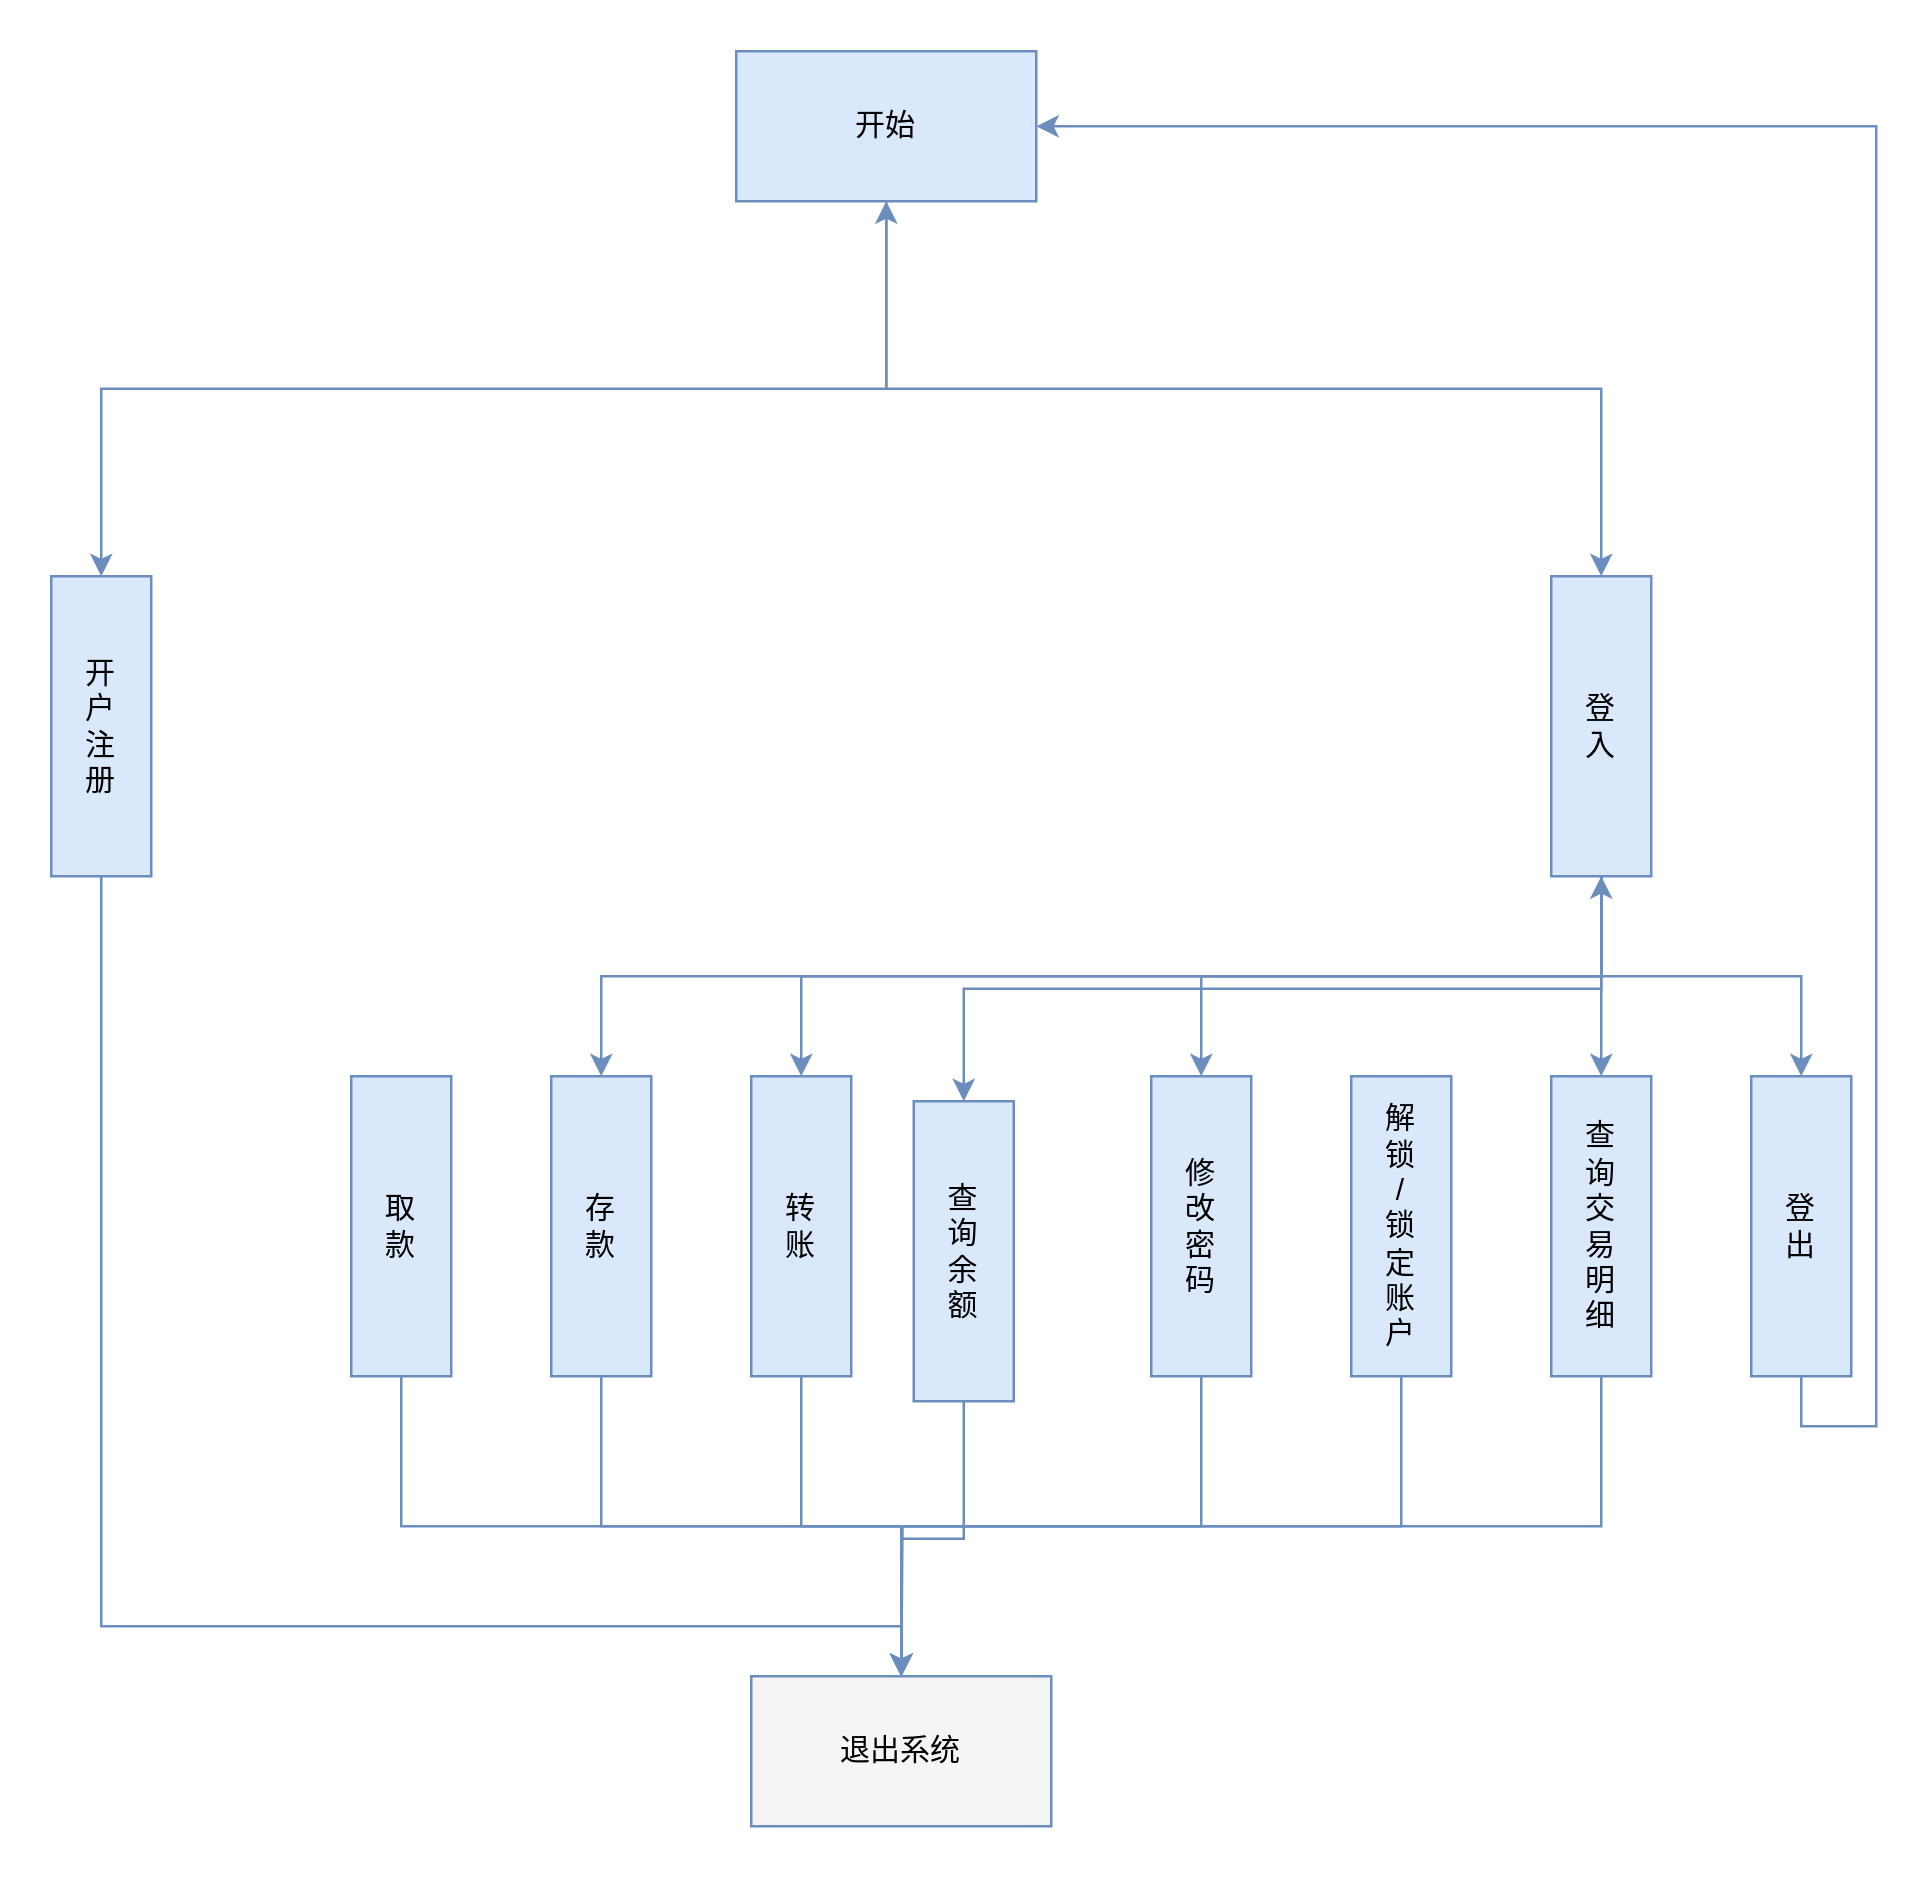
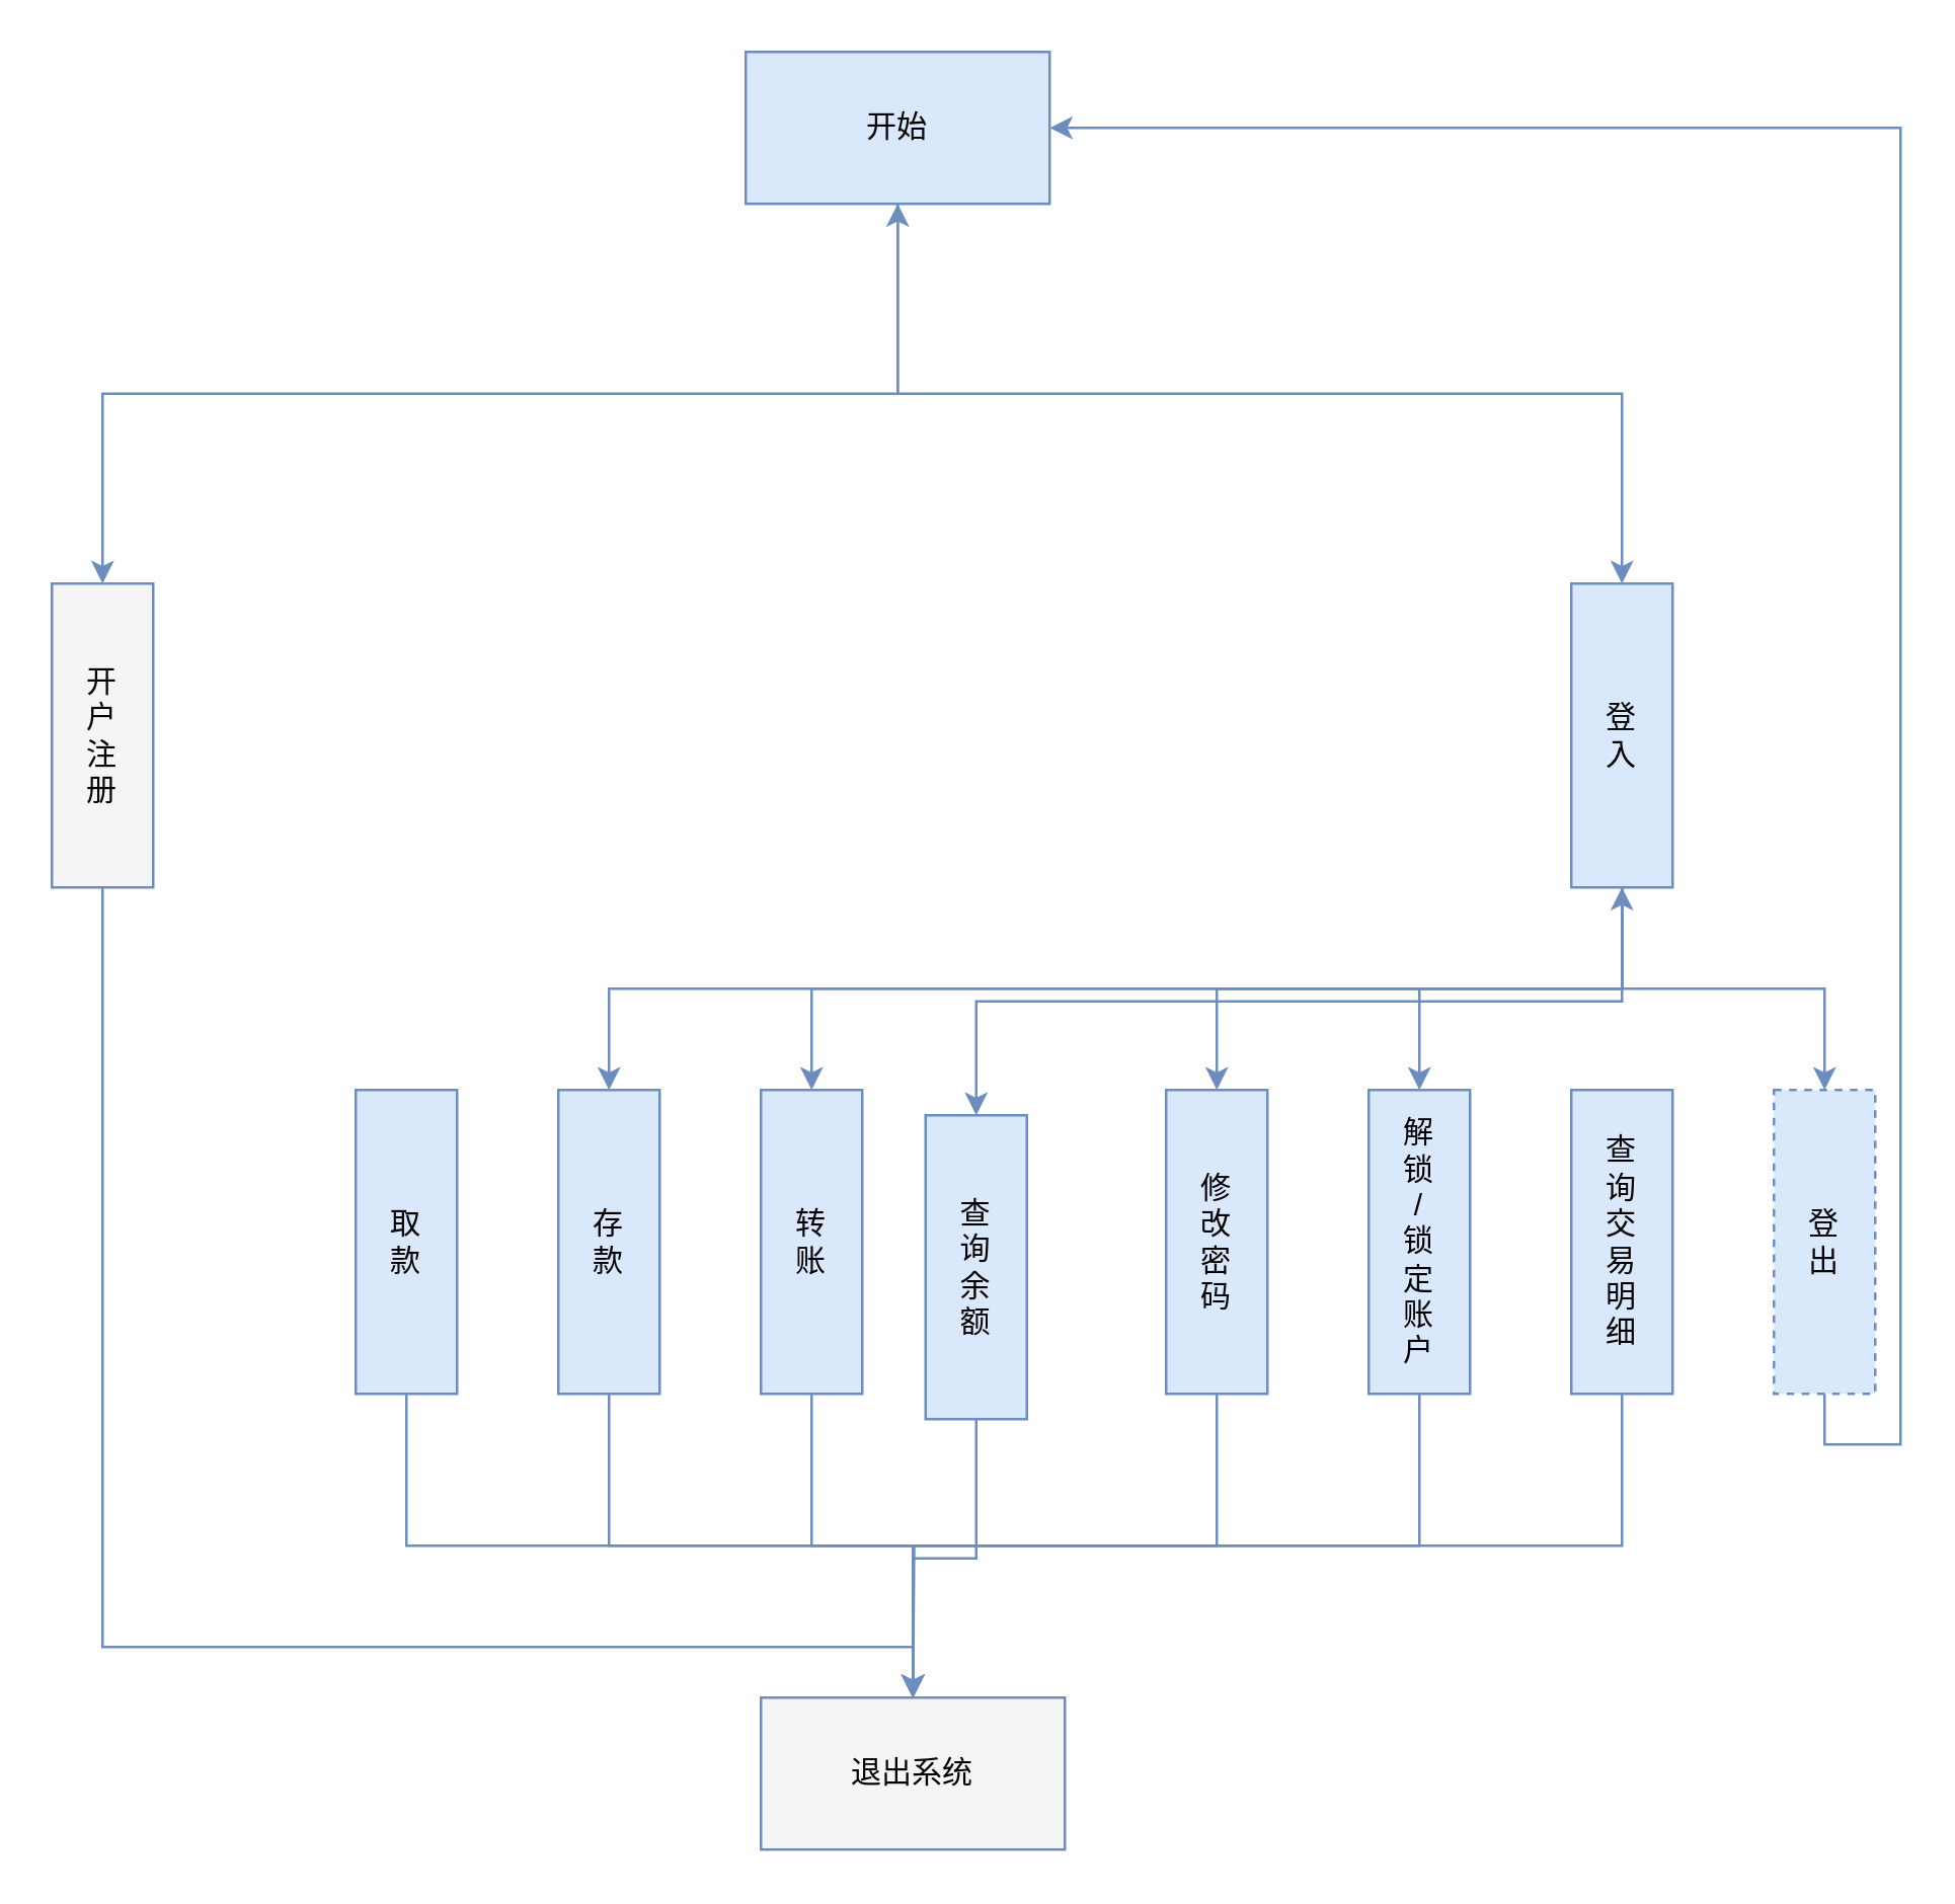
- <mxCell id="6" value="开&lt;br&gt;户&lt;br&gt;注&lt;br&gt;册" style="rounded=0;whiteSpace=wrap;html=1;fillColor=#dae8fc;strokeColor=#6c8ebf;" parent="1" vertex="1"><mxGeometry x="20" y="230" width="40" height="120" as="geometry" /></mxCell>
+ <mxCell id="6" value="开&lt;br&gt;户&lt;br&gt;注&lt;br&gt;册" style="rounded=0;whiteSpace=wrap;html=1;fillColor=#f5f5f5;strokeColor=#6c8ebf;" parent="1" vertex="1"><mxGeometry x="20" y="230" width="40" height="120" as="geometry" /></mxCell>
- <mxCell id="11" style="edgeStyle=orthogonalEdgeStyle;rounded=0;orthogonalLoop=1;jettySize=auto;html=1;exitX=0.5;exitY=1;exitDx=0;exitDy=0;fillColor=#dae8fc;strokeColor=#6c8ebf;" parent="1" source="15" target="21" edge="1"><mxGeometry relative="1" as="geometry" /></mxCell>
+ <mxCell id="11" style="edgeStyle=orthogonalEdgeStyle;rounded=0;orthogonalLoop=1;jettySize=auto;html=1;exitX=0.5;exitY=1;exitDx=0;exitDy=0;entryX=0.5;entryY=0;entryDx=0;entryDy=0;fillColor=#dae8fc;strokeColor=#6c8ebf;" parent="1" source="15" target="19" edge="1"><mxGeometry relative="1" as="geometry" /></mxCell>
- <mxCell id="23" value="登&lt;br&gt;出" style="rounded=0;whiteSpace=wrap;html=1;fillColor=#dae8fc;strokeColor=#6c8ebf;" parent="1" vertex="1"><mxGeometry x="700" y="430" width="40" height="120" as="geometry" /></mxCell>
+ <mxCell id="23" value="登&lt;br&gt;出" style="rounded=0;whiteSpace=wrap;html=1;fillColor=#dae8fc;strokeColor=#6c8ebf;dashed=1;" parent="1" vertex="1"><mxGeometry x="700" y="430" width="40" height="120" as="geometry" /></mxCell>
